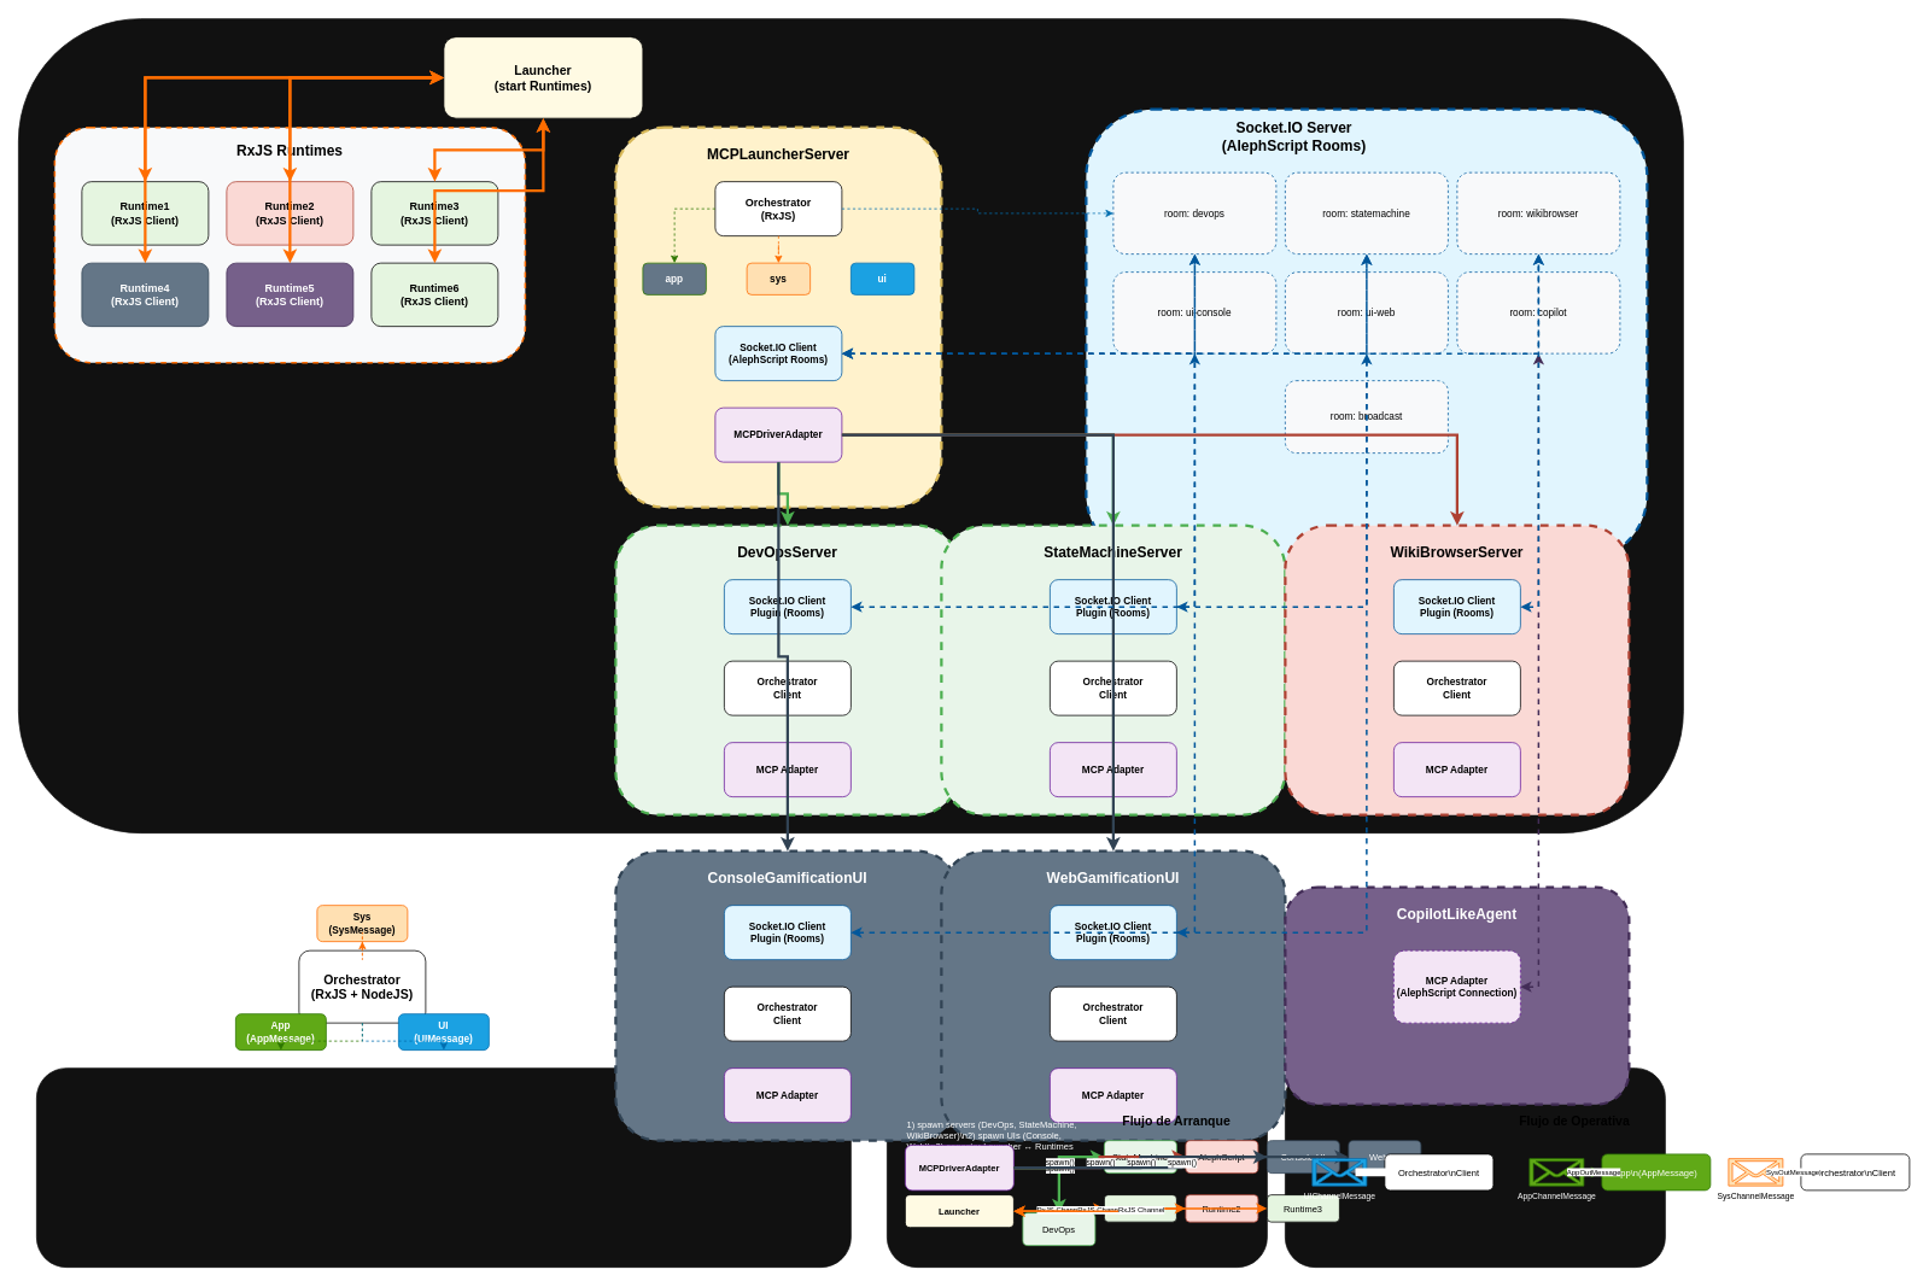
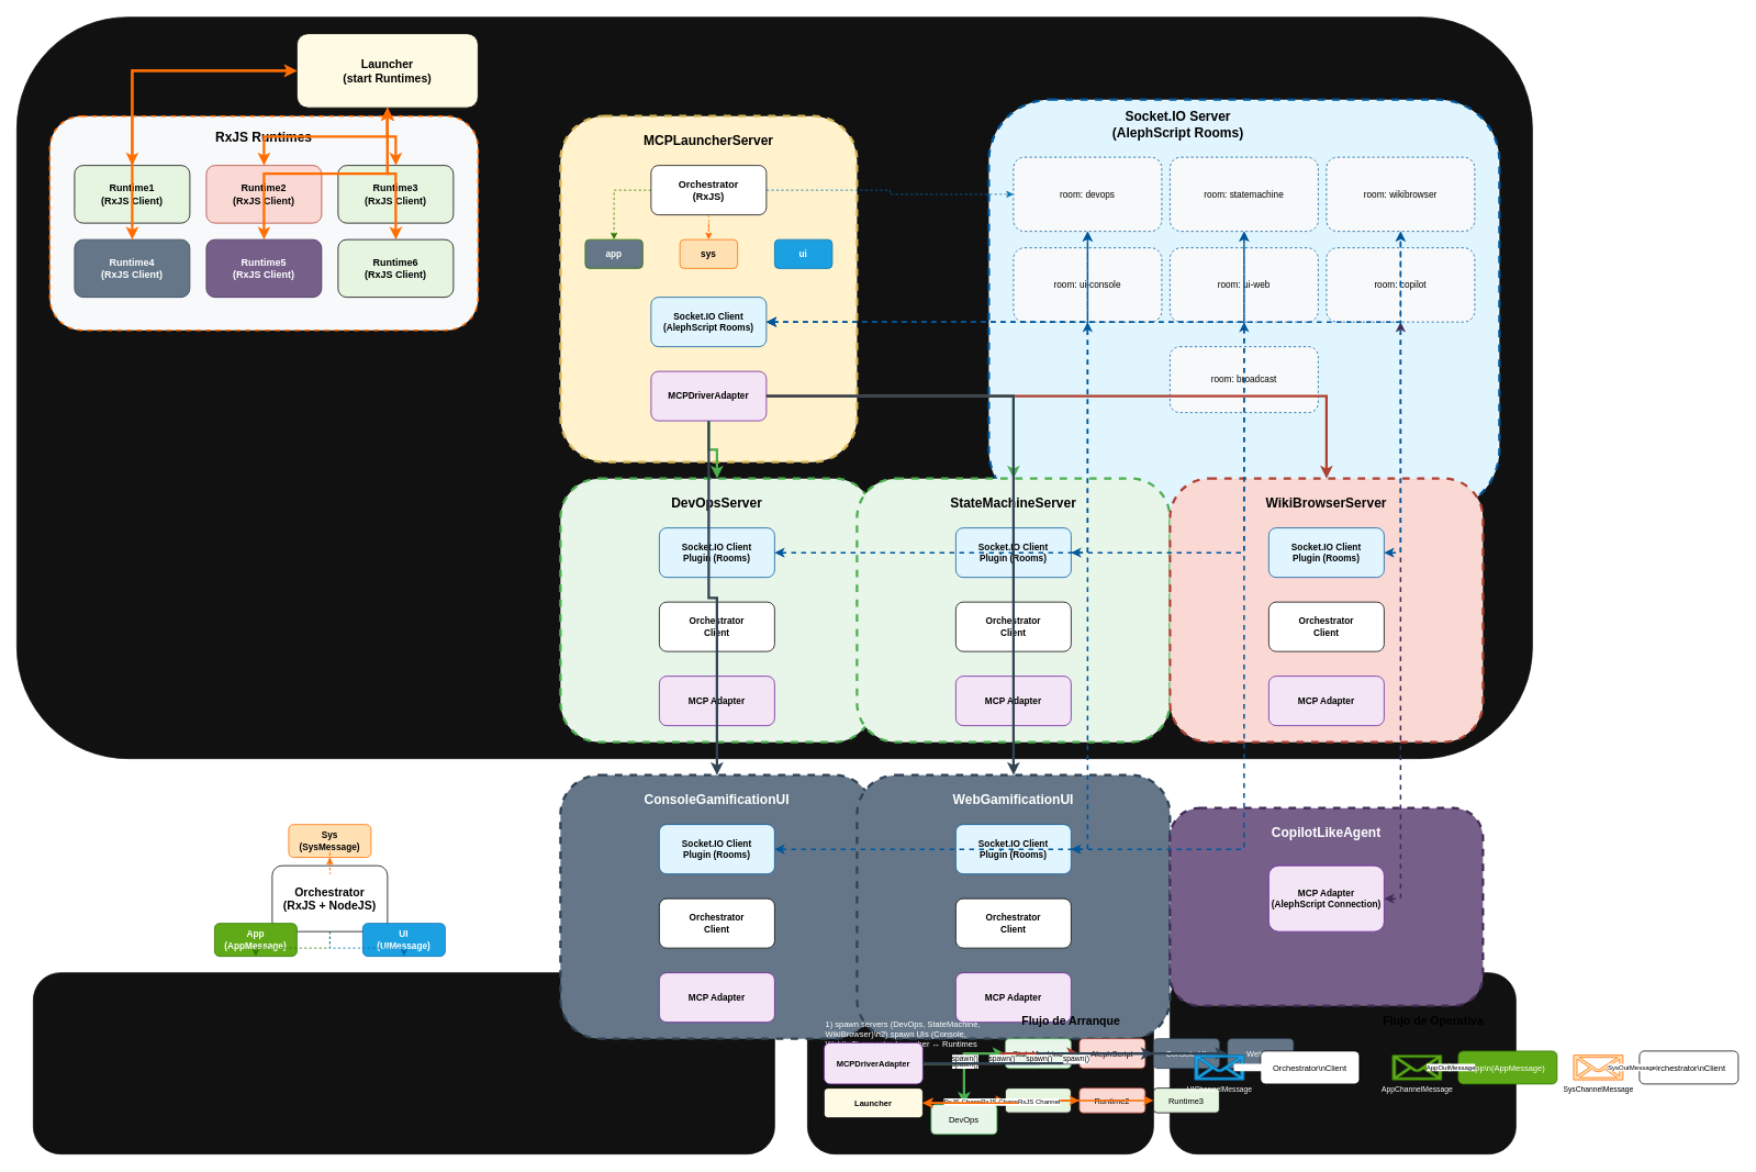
- <mxCell id="6" value="Launcher&lt;br&gt;(start Runtimes)" style="rounded=1;whiteSpace=wrap;html=1;fontSize=14;fontColor=#000000;strokeColor=#000000;fillColor=#FFFAE3;fontStyle=1;" vertex="1" parent="1"><mxGeometry x="490" y="40" width="220" height="90" as="geometry" /></mxCell>
+ <mxCell id="6" value="Launcher&lt;br&gt;(start Runtimes)" style="rounded=1;whiteSpace=wrap;html=1;fontSize=14;fontColor=#000000;strokeColor=#000000;fillColor=#FFFAE3;fontStyle=1;" vertex="1" parent="1"><mxGeometry x="360" y="40" width="220" height="90" as="geometry" /></mxCell>
- <mxCell id="68" value="MCP Adapter&lt;br&gt;(AlephScript Connection)" style="rounded=1;whiteSpace=wrap;html=1;fontSize=11;fillColor=#F3E5F5;strokeColor=#6A1B9A;fontStyle=1;dashed=1;" vertex="1" parent="65"><mxGeometry x="120" y="70" width="140" height="80" as="geometry" /></mxCell>
+ <mxCell id="68" value="MCP Adapter&lt;br&gt;(AlephScript Connection)" style="rounded=1;whiteSpace=wrap;html=1;fontSize=11;fillColor=#F3E5F5;strokeColor=#6A1B9A;fontStyle=1;" vertex="1" parent="65"><mxGeometry x="120" y="70" width="140" height="80" as="geometry" /></mxCell>
